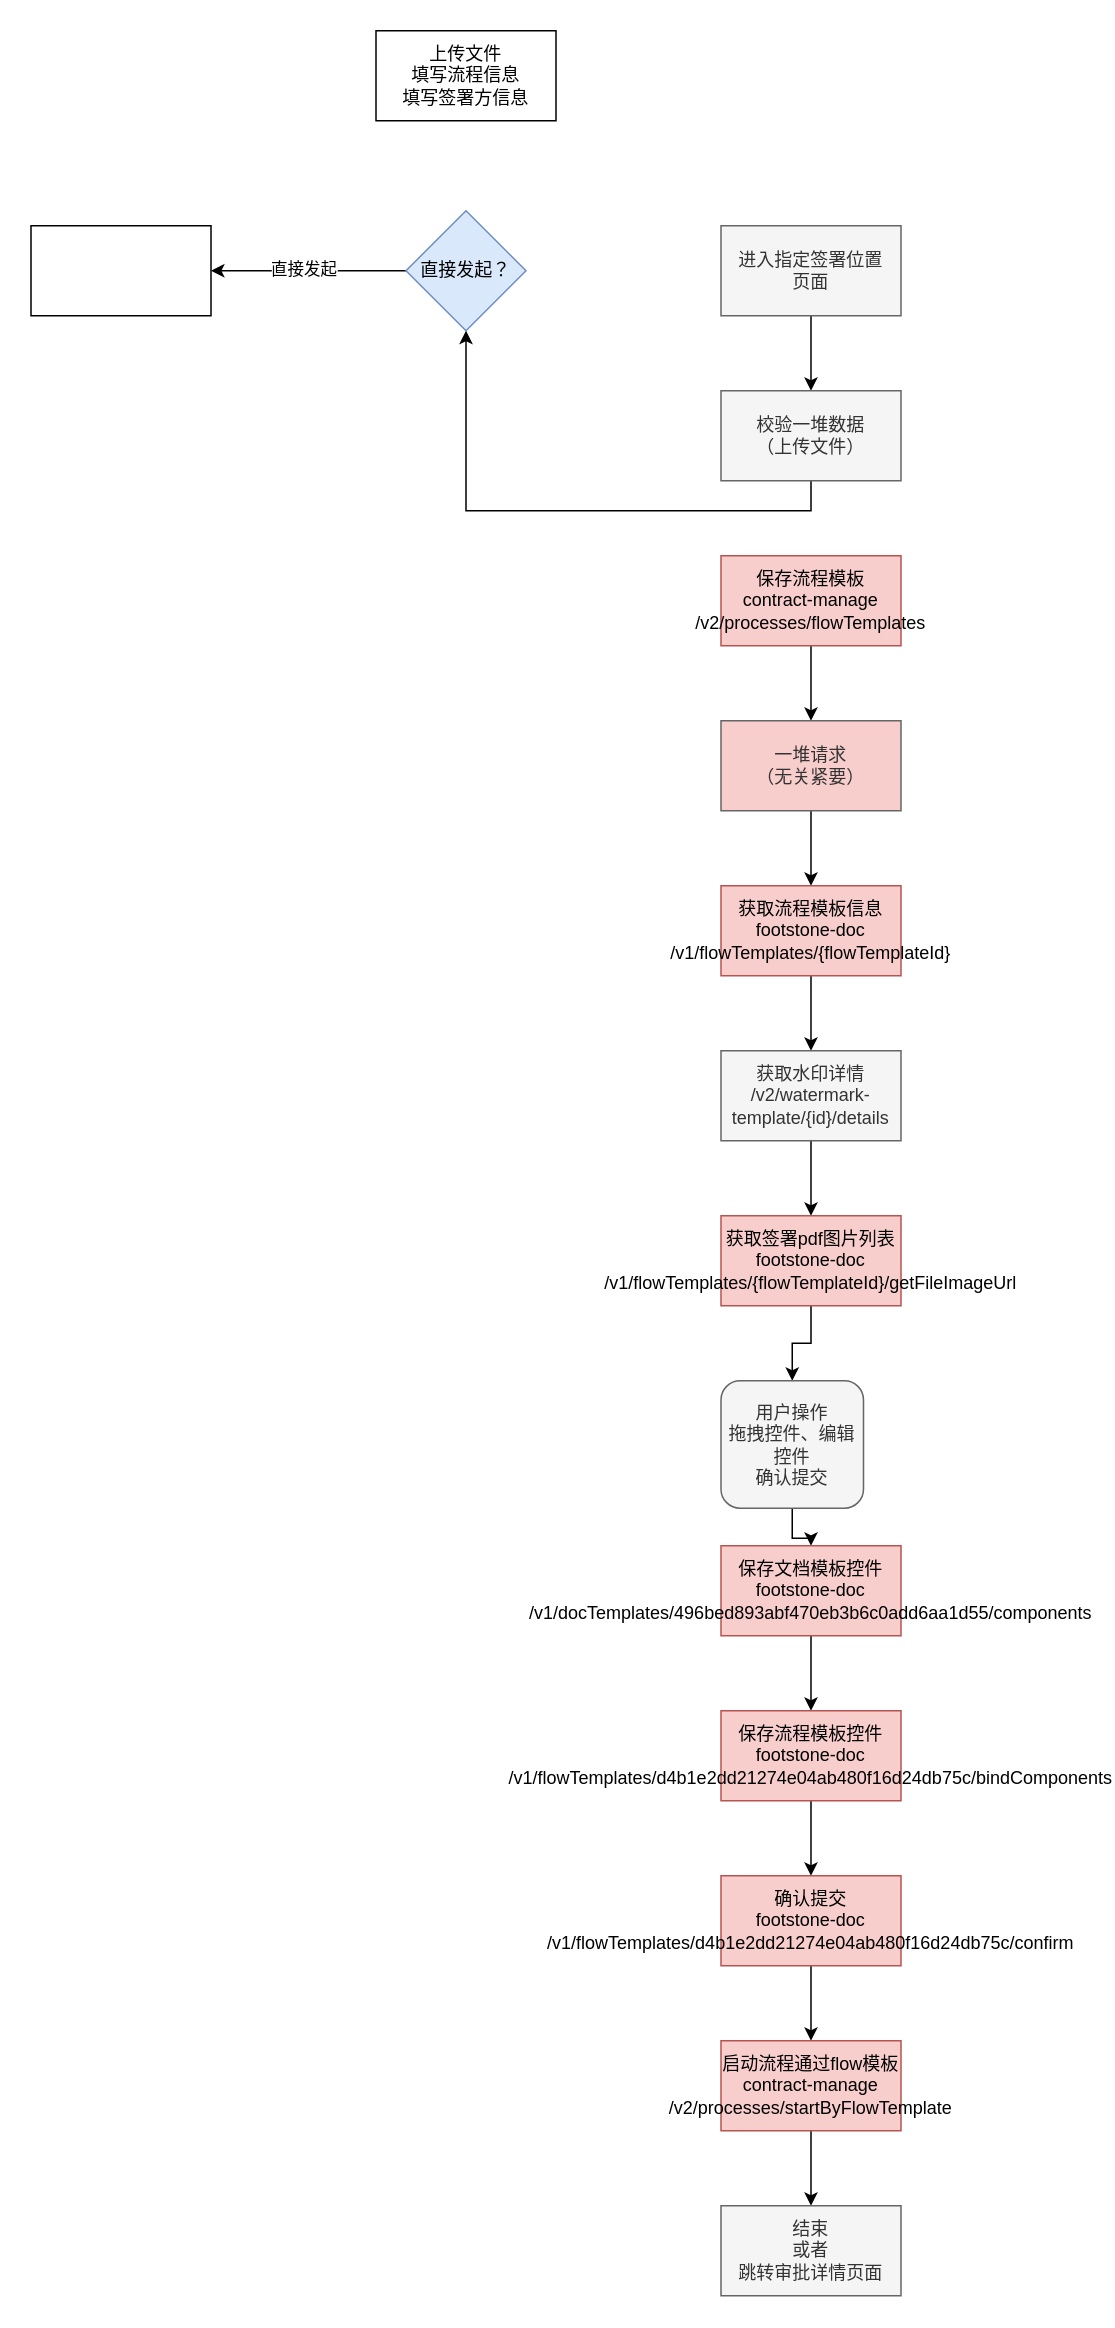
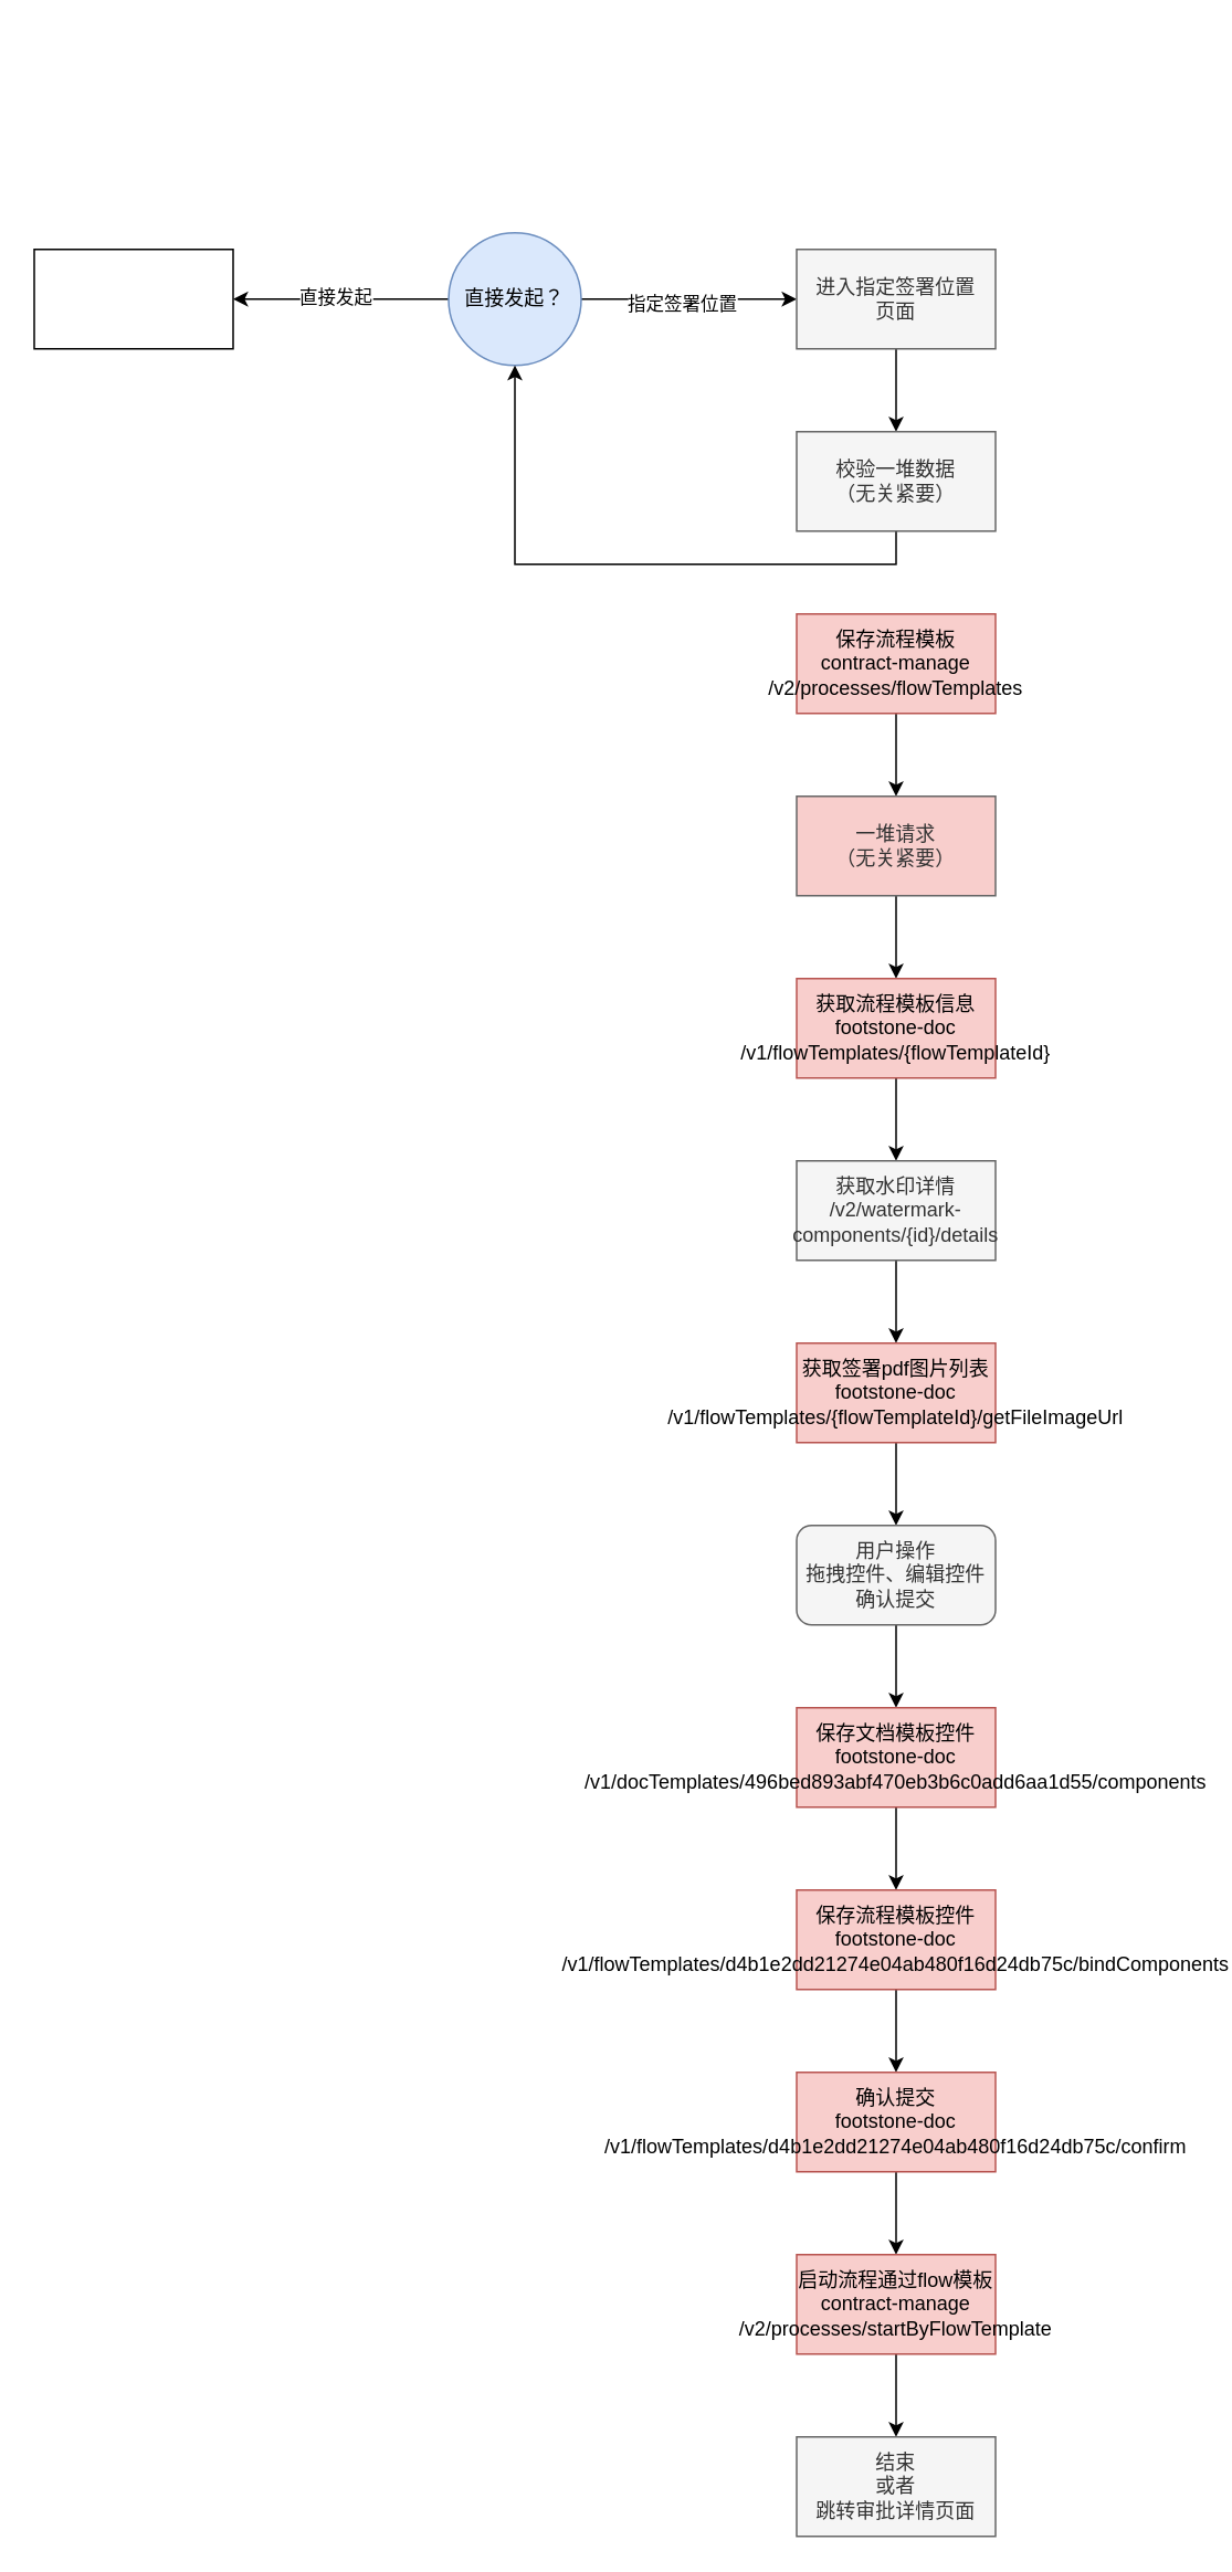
- <mxCell id="2" value="上传文件&lt;br&gt;填写流程信息&lt;br&gt;填写签署方信息" style="rounded=0;whiteSpace=wrap;html=1;" vertex="1" parent="1"><mxGeometry x="250" y="20" width="120" height="60" as="geometry" /></mxCell>
- <mxCell id="7" value="直接发起？" style="rhombus;whiteSpace=wrap;html=1;fillColor=#dae8fc;strokeColor=#6c8ebf;" vertex="1" parent="1"><mxGeometry x="270" y="140" width="80" height="80" as="geometry" /></mxCell>
+ <mxCell id="7" value="直接发起？" style="ellipse;whiteSpace=wrap;html=1;fillColor=#dae8fc;strokeColor=#6c8ebf;" vertex="1" parent="1"><mxGeometry x="270" y="140" width="80" height="80" as="geometry" /></mxCell>
+ <mxCell id="5" style="edgeStyle=orthogonalEdgeStyle;rounded=0;orthogonalLoop=1;jettySize=auto;html=1;exitX=1;exitY=0.5;exitDx=0;exitDy=0;" edge="1" parent="1" source="7" target="10"><mxGeometry relative="1" as="geometry" /></mxCell>
+ <mxCell id="6" value="指定签署位置" style="edgeLabel;html=1;align=center;verticalAlign=middle;resizable=0;points=[];" vertex="1" connectable="0" parent="5"><mxGeometry x="-0.077" y="-2" relative="1" as="geometry"><mxPoint as="offset" /></mxGeometry></mxCell>
- <mxCell id="12" value="校验一堆数据&lt;br&gt;（上传文件）" style="rounded=0;whiteSpace=wrap;html=1;fillColor=#f5f5f5;fontColor=#333333;strokeColor=#666666;" vertex="1" parent="1"><mxGeometry x="480" y="260" width="120" height="60" as="geometry" /></mxCell>
+ <mxCell id="12" value="校验一堆数据&lt;br&gt;（无关紧要）" style="rounded=0;whiteSpace=wrap;html=1;fillColor=#f5f5f5;fontColor=#333333;strokeColor=#666666;" vertex="1" parent="1"><mxGeometry x="480" y="260" width="120" height="60" as="geometry" /></mxCell>
- <mxCell id="20" value="获取水印详情&lt;br&gt;/v2/watermark-template/{id}/details" style="rounded=0;whiteSpace=wrap;html=1;fillColor=#f5f5f5;fontColor=#333333;strokeColor=#666666;" vertex="1" parent="1"><mxGeometry x="480" y="700" width="120" height="60" as="geometry" /></mxCell>
+ <mxCell id="20" value="获取水印详情&lt;br&gt;/v2/watermark-components/{id}/details" style="rounded=0;whiteSpace=wrap;html=1;fillColor=#f5f5f5;fontColor=#333333;strokeColor=#666666;" vertex="1" parent="1"><mxGeometry x="480" y="700" width="120" height="60" as="geometry" /></mxCell>
- <mxCell id="24" value="用户操作&lt;br&gt;拖拽控件、编辑控件&lt;br&gt;确认提交" style="rounded=1;whiteSpace=wrap;html=1;fillColor=#f5f5f5;fontColor=#333333;strokeColor=#666666;" vertex="1" parent="1"><mxGeometry x="480" y="920" width="95" height="85" as="geometry" /></mxCell>
+ <mxCell id="24" value="用户操作&lt;br&gt;拖拽控件、编辑控件&lt;br&gt;确认提交" style="rounded=1;whiteSpace=wrap;html=1;fillColor=#f5f5f5;fontColor=#333333;strokeColor=#666666;" vertex="1" parent="1"><mxGeometry x="480" y="920" width="120" height="60" as="geometry" /></mxCell>
